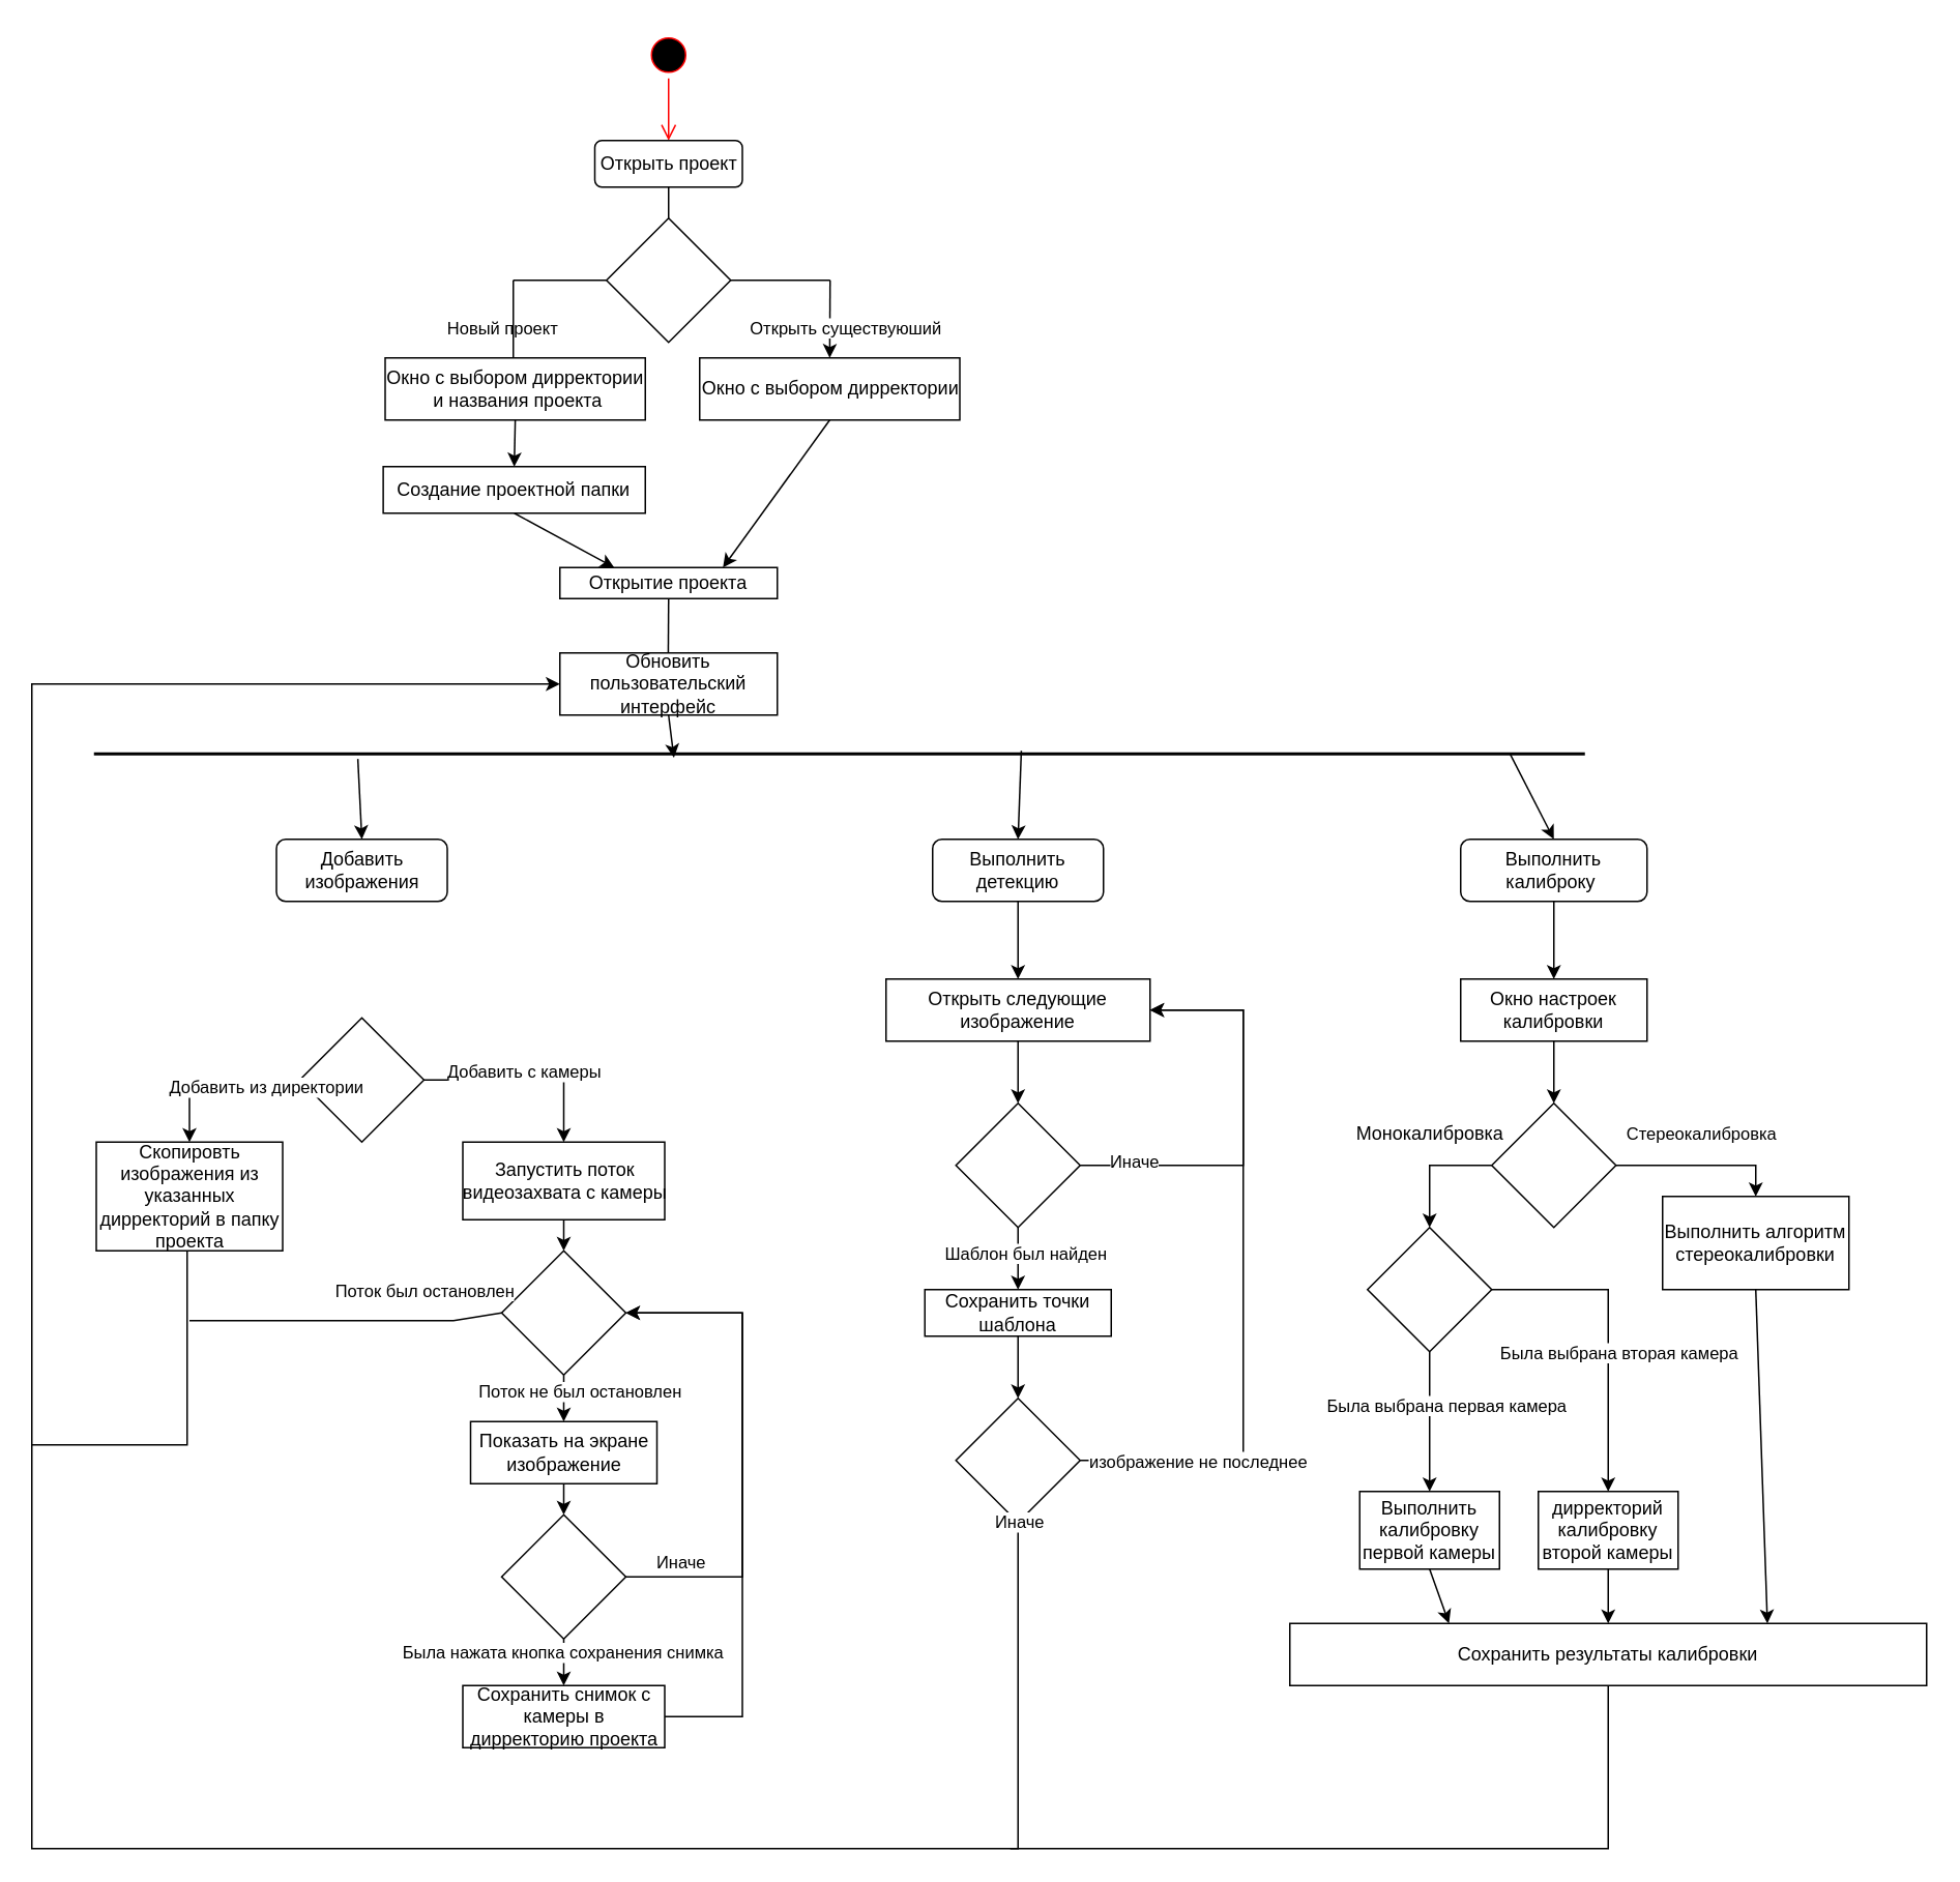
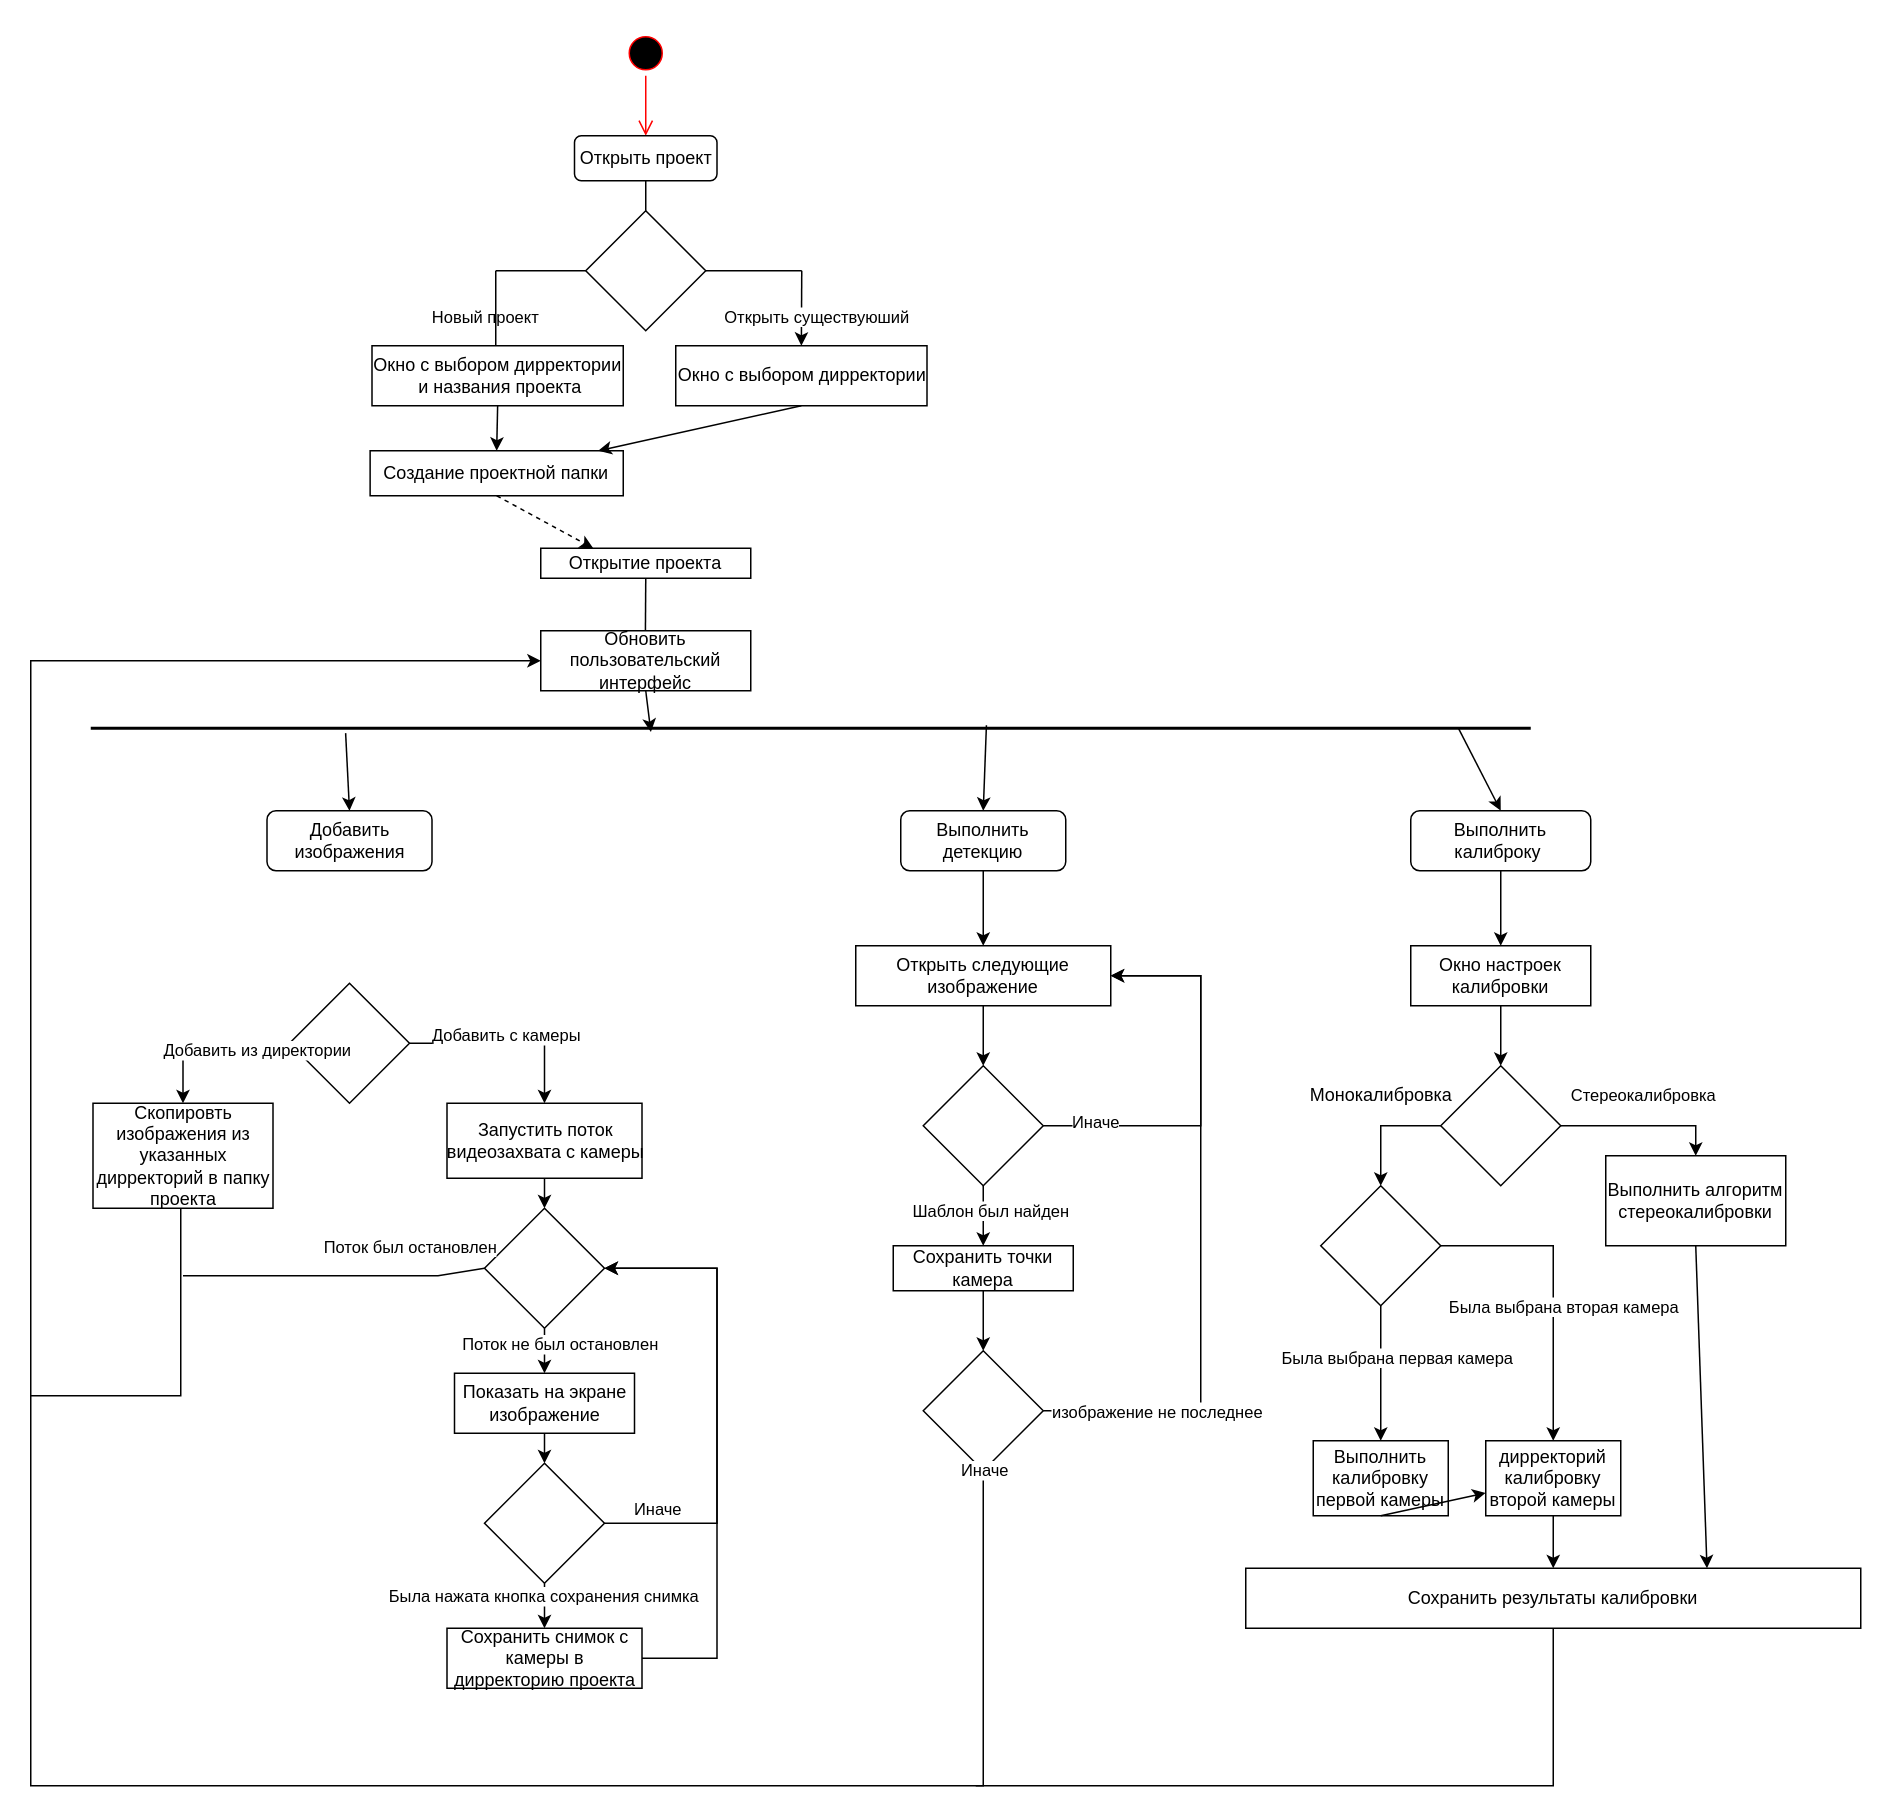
- <mxCell id="73" value="" style="endArrow=classic;html=1;rounded=0;exitX=0.5;exitY=1;exitDx=0;exitDy=0;entryX=0.75;entryY=0;entryDx=0;entryDy=0;" edge="1" parent="1" source="11" target="71"><mxGeometry width="50" height="50" relative="1" as="geometry"><mxPoint x="550" y="340" as="sourcePoint" /><mxPoint x="600" y="290" as="targetPoint" /></mxGeometry></mxCell>
+ <mxCell id="73" value="" style="endArrow=classic;html=1;rounded=0;exitX=0.5;exitY=1;exitDx=0;exitDy=0;" edge="1" parent="1" source="11" target="69"><mxGeometry width="50" height="50" relative="1" as="geometry"><mxPoint x="550" y="340" as="sourcePoint" /><mxPoint x="600" y="290" as="targetPoint" /></mxGeometry></mxCell>
- <mxCell id="72" value="" style="endArrow=classic;html=1;rounded=0;exitX=0.5;exitY=1;exitDx=0;exitDy=0;entryX=0.25;entryY=0;entryDx=0;entryDy=0;" edge="1" parent="1" source="69" target="71"><mxGeometry width="50" height="50" relative="1" as="geometry"><mxPoint x="550" y="370" as="sourcePoint" /><mxPoint x="600" y="320" as="targetPoint" /></mxGeometry></mxCell>
+ <mxCell id="72" value="" style="endArrow=classic;html=1;rounded=0;exitX=0.5;exitY=1;exitDx=0;exitDy=0;entryX=0.25;entryY=0;entryDx=0;entryDy=0;dashed=1;" edge="1" parent="1" source="69" target="71"><mxGeometry width="50" height="50" relative="1" as="geometry"><mxPoint x="550" y="370" as="sourcePoint" /><mxPoint x="600" y="320" as="targetPoint" /></mxGeometry></mxCell>
- <mxCell id="44" value="Сохранить точки шаблона" style="rounded=0;whiteSpace=wrap;html=1;" vertex="1" parent="1"><mxGeometry x="595" y="830" width="120" height="30" as="geometry" /></mxCell>
+ <mxCell id="44" value="Сохранить точки камера" style="rounded=0;whiteSpace=wrap;html=1;" vertex="1" parent="1"><mxGeometry x="595" y="830" width="120" height="30" as="geometry" /></mxCell>
- <mxCell id="66" value="" style="endArrow=classic;html=1;rounded=0;exitX=0.5;exitY=1;exitDx=0;exitDy=0;entryX=0.25;entryY=0;entryDx=0;entryDy=0;" edge="1" parent="1" source="61" target="65"><mxGeometry width="50" height="50" relative="1" as="geometry"><mxPoint x="1130" y="980" as="sourcePoint" /><mxPoint x="1180" y="930" as="targetPoint" /></mxGeometry></mxCell>
+ <mxCell id="66" value="" style="endArrow=classic;html=1;rounded=0;exitX=0.5;exitY=1;exitDx=0;exitDy=0;" edge="1" parent="1" source="61" target="64"><mxGeometry width="50" height="50" relative="1" as="geometry"><mxPoint x="1130" y="980" as="sourcePoint" /><mxPoint x="1180" y="930" as="targetPoint" /></mxGeometry></mxCell>
